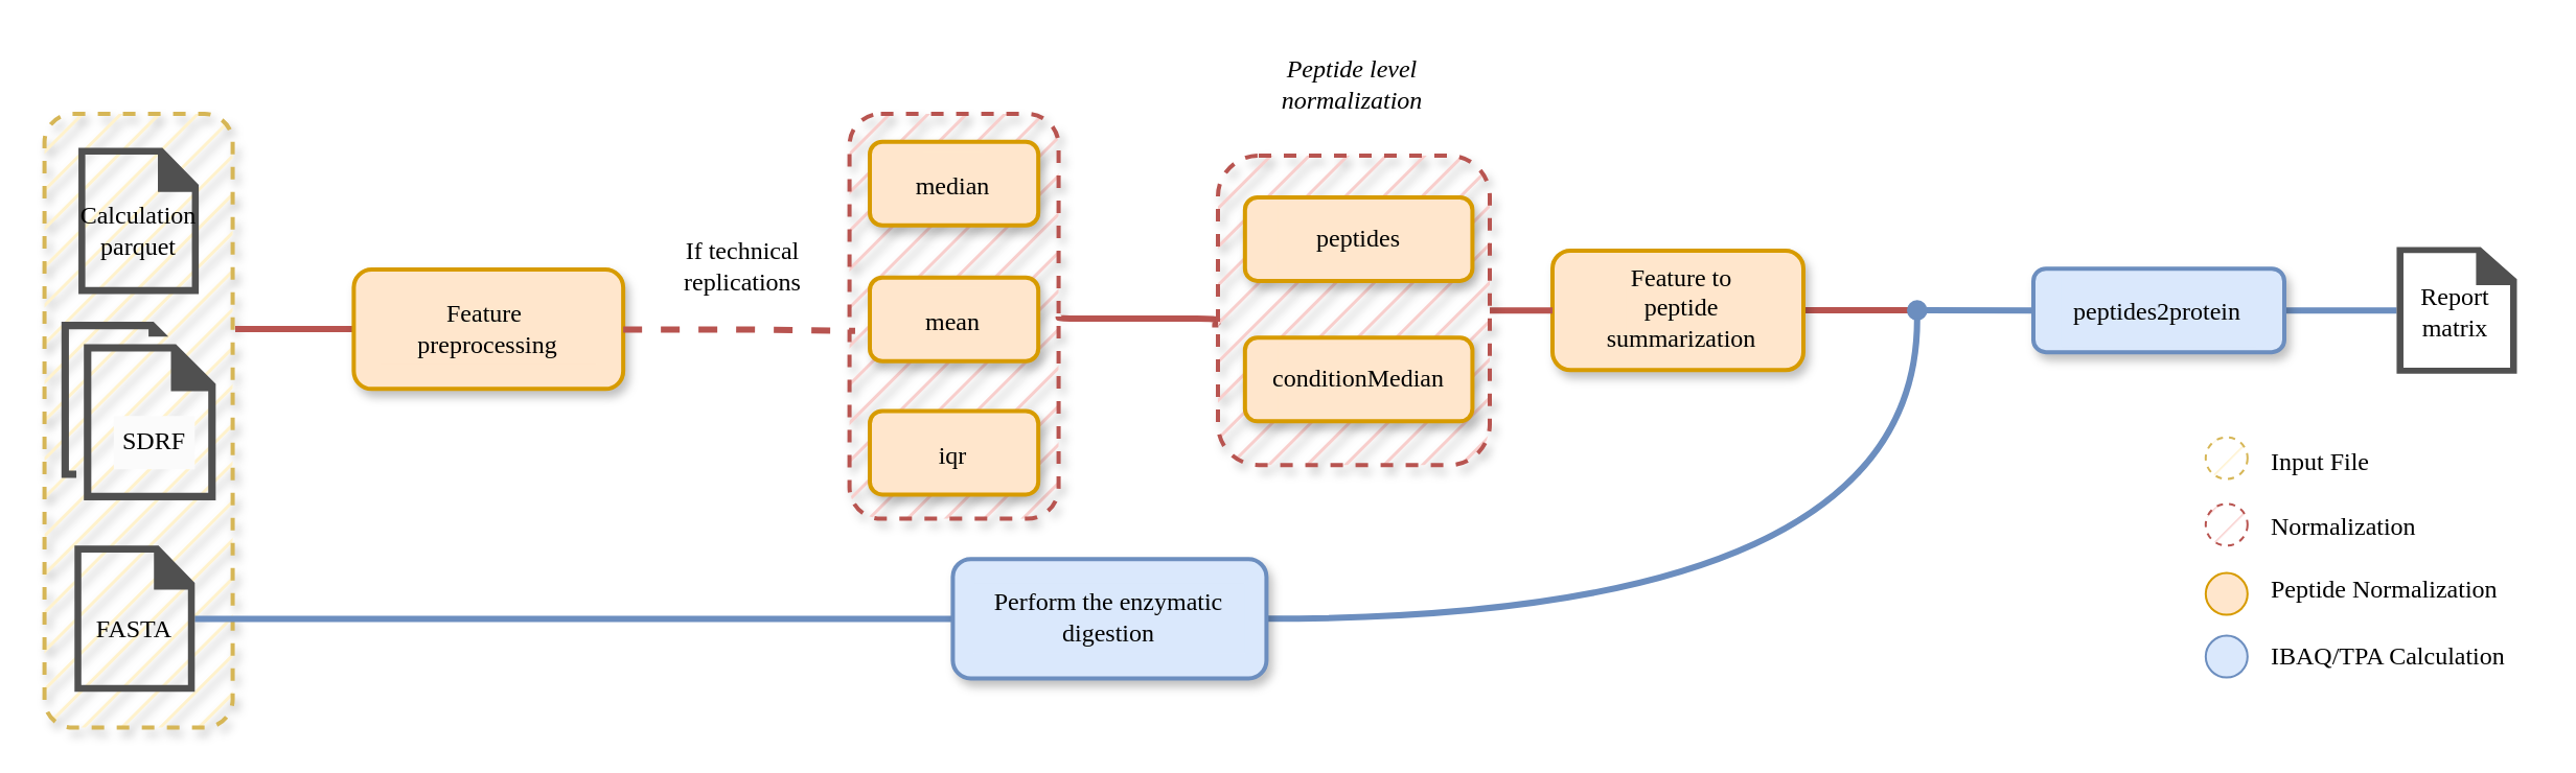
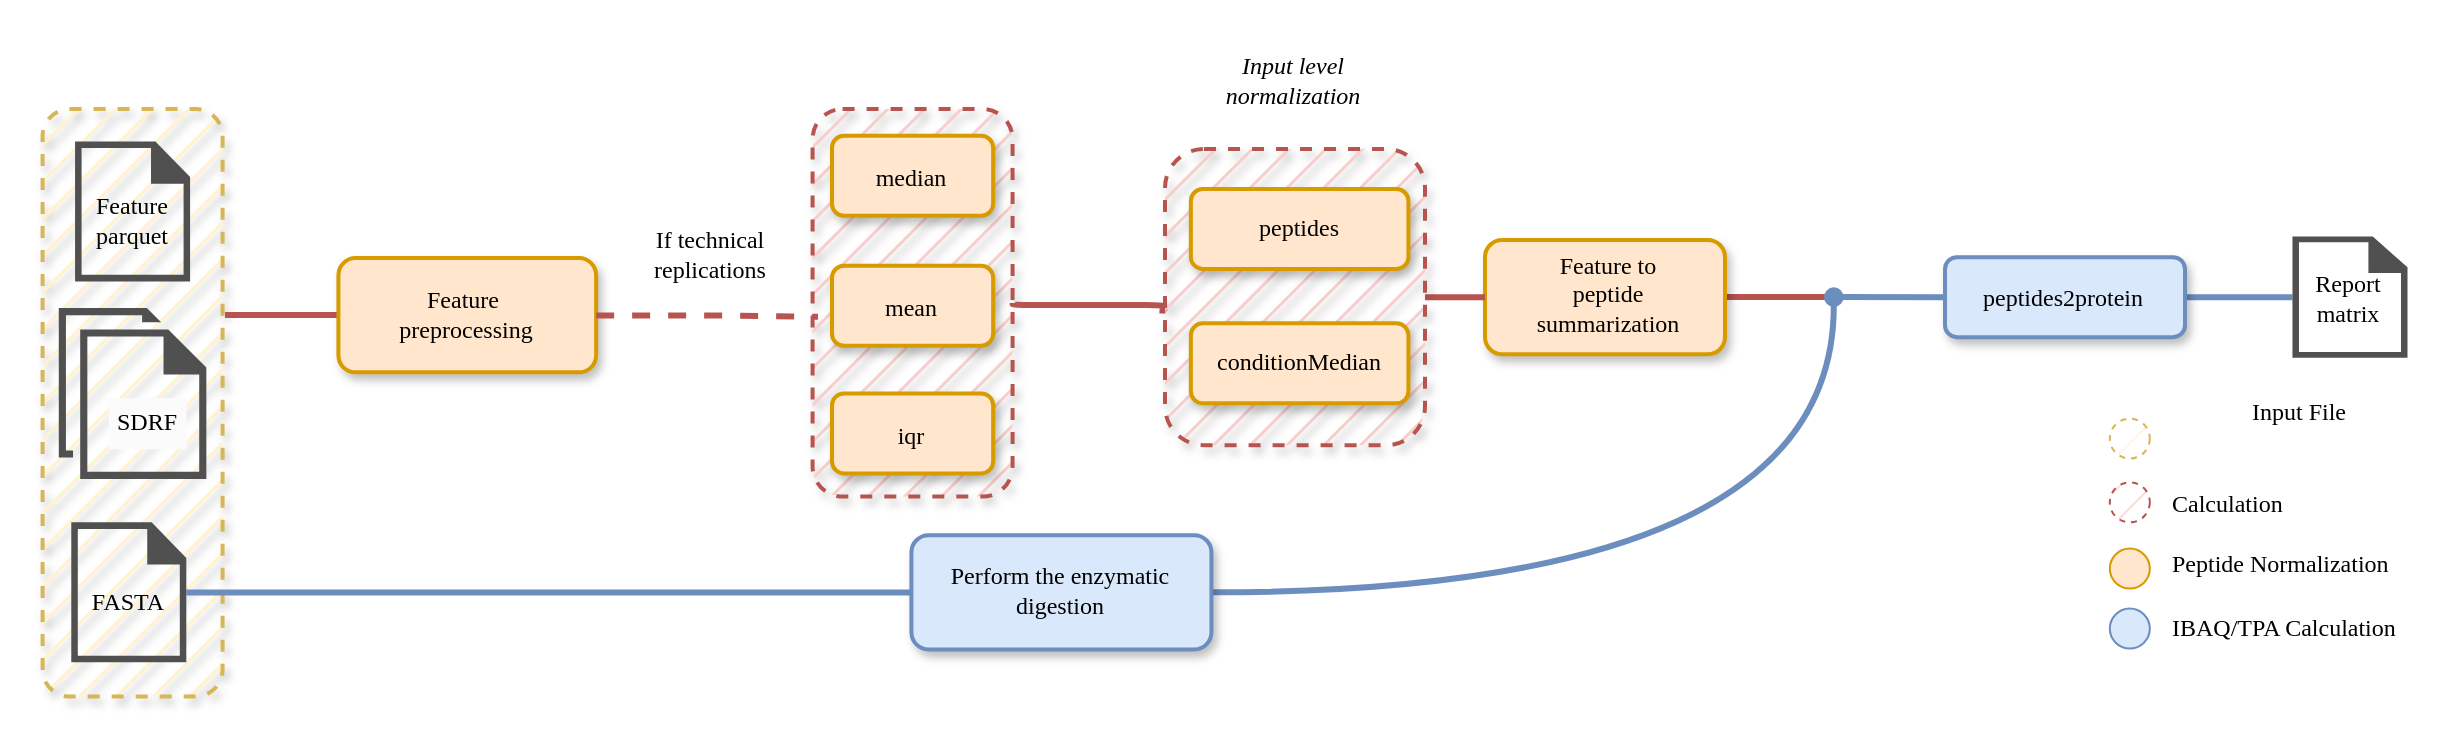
- <mxCell id="35" value="&lt;div&gt;&lt;i&gt;Peptide level&lt;/i&gt;&lt;/div&gt;&lt;div&gt;&lt;i&gt;normalization&lt;/i&gt;&lt;br&gt;&lt;/div&gt;" style="shape=note;whiteSpace=wrap;html=1;backgroundOutline=1;darkOpacity=0.05;fillStyle=solid;direction=west;gradientDirection=north;shadow=0;size=0;pointerEvents=1;fontStyle=0;strokeColor=none;textShadow=0;fontFamily=Tahoma;fontSize=12;fillColor=none;" parent="1" vertex="1"><mxGeometry x="589" y="20.21" width="114.71" height="40" as="geometry" /></mxCell>
+ <mxCell id="35" value="&lt;div&gt;&lt;i&gt;Input level&lt;/i&gt;&lt;/div&gt;&lt;div&gt;&lt;i&gt;normalization&lt;/i&gt;&lt;br&gt;&lt;/div&gt;" style="shape=note;whiteSpace=wrap;html=1;backgroundOutline=1;darkOpacity=0.05;fillStyle=solid;direction=west;gradientDirection=north;shadow=0;size=0;pointerEvents=1;fontStyle=0;strokeColor=none;textShadow=0;fontFamily=Tahoma;fontSize=12;fillColor=none;" parent="1" vertex="1"><mxGeometry x="589" y="20.21" width="114.71" height="40" as="geometry" /></mxCell>
- <mxCell id="5" value="&lt;div&gt;Calculation&lt;/div&gt;&lt;div&gt;parquet&lt;br&gt;&lt;/div&gt;" style="shape=note;whiteSpace=wrap;html=1;backgroundOutline=1;darkOpacity=0.05;fillStyle=solid;direction=west;gradientDirection=north;shadow=0;size=0;pointerEvents=1;fontStyle=0;strokeColor=none;textShadow=0;fontFamily=Tahoma;fontSize=12;fillColor=none;" parent="1" vertex="1"><mxGeometry x="30.79" y="90.45" width="70" height="40" as="geometry" /></mxCell>
+ <mxCell id="5" value="&lt;div&gt;Feature&lt;/div&gt;&lt;div&gt;parquet&lt;br&gt;&lt;/div&gt;" style="shape=note;whiteSpace=wrap;html=1;backgroundOutline=1;darkOpacity=0.05;fillStyle=solid;direction=west;gradientDirection=north;shadow=0;size=0;pointerEvents=1;fontStyle=0;strokeColor=none;textShadow=0;fontFamily=Tahoma;fontSize=12;fillColor=none;" parent="1" vertex="1"><mxGeometry x="30.79" y="90.45" width="70" height="40" as="geometry" /></mxCell>
- <mxCell id="40" value="Input File" style="shape=note;whiteSpace=wrap;html=1;backgroundOutline=1;darkOpacity=0.05;fillStyle=solid;direction=west;gradientDirection=north;shadow=0;size=0;pointerEvents=1;fontStyle=0;strokeColor=none;textShadow=0;fontFamily=Tahoma;fontSize=12;fillColor=none;align=left;verticalAlign=middle;fontColor=default;" parent="1" vertex="1"><mxGeometry x="1083.83" y="206.22" width="95.05" height="30" as="geometry" /></mxCell>
+ <mxCell id="40" value="Input File" style="shape=note;whiteSpace=wrap;html=1;backgroundOutline=1;darkOpacity=0.05;fillStyle=solid;direction=west;gradientDirection=north;shadow=0;size=0;pointerEvents=1;fontStyle=0;strokeColor=none;textShadow=0;fontFamily=Tahoma;fontSize=12;fillColor=none;align=left;verticalAlign=middle;fontColor=default;" parent="1" vertex="1"><mxGeometry x="1123.83" y="191.22" width="95.05" height="30" as="geometry" /></mxCell>
- <mxCell id="39" value="Normalization" style="shape=note;whiteSpace=wrap;html=1;backgroundOutline=1;darkOpacity=0.05;fillStyle=solid;direction=west;gradientDirection=north;shadow=0;size=0;pointerEvents=1;fontStyle=0;strokeColor=none;textShadow=0;fontFamily=Tahoma;fontSize=12;fillColor=none;align=left;" parent="1" vertex="1"><mxGeometry x="1083.83" y="236.61" width="70" height="30.5" as="geometry" /></mxCell>
+ <mxCell id="39" value="Calculation" style="shape=note;whiteSpace=wrap;html=1;backgroundOutline=1;darkOpacity=0.05;fillStyle=solid;direction=west;gradientDirection=north;shadow=0;size=0;pointerEvents=1;fontStyle=0;strokeColor=none;textShadow=0;fontFamily=Tahoma;fontSize=12;fillColor=none;align=left;" parent="1" vertex="1"><mxGeometry x="1083.83" y="236.61" width="70" height="30.5" as="geometry" /></mxCell>
